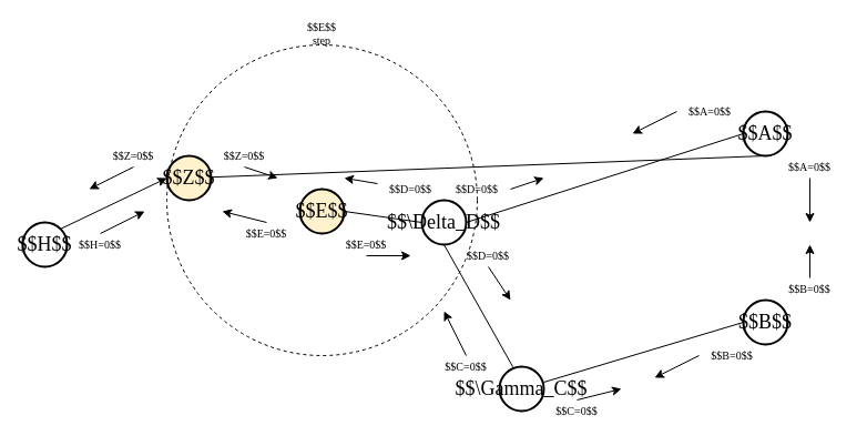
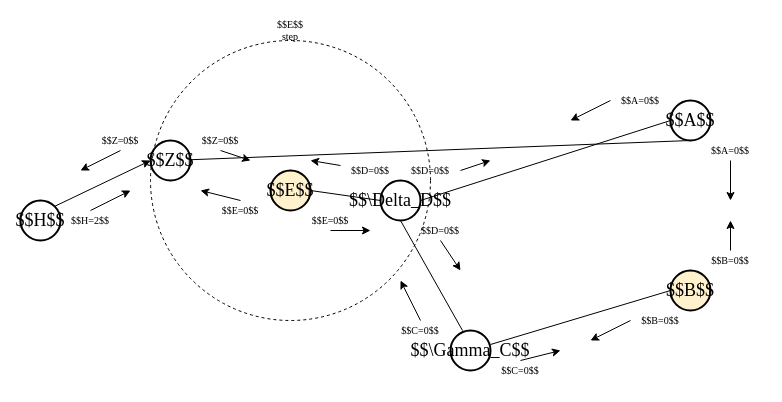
- <mxCell id="3" value="$$Z$$" style="ellipse;whiteSpace=wrap;html=1;aspect=fixed;strokeWidth=2;fontFamily=Verdana;fontSize=18;align=center;fillColor=#fff2cc;" vertex="1" parent="1"><mxGeometry x="150" y="140" width="40" height="40" as="geometry" /></mxCell>
+ <mxCell id="3" value="$$Z$$" style="ellipse;whiteSpace=wrap;html=1;aspect=fixed;strokeWidth=2;fontFamily=Verdana;fontSize=18;align=center;" vertex="1" parent="1"><mxGeometry x="150" y="140" width="40" height="40" as="geometry" /></mxCell>
- <mxCell id="17" value="$$H=0$$" style="text;html=1;strokeColor=none;fillColor=none;align=center;verticalAlign=middle;whiteSpace=wrap;rounded=0;fontFamily=Verdana;fontSize=10;" vertex="1" parent="1"><mxGeometry x="60" y="210" width="60" height="20" as="geometry" /></mxCell>
+ <mxCell id="17" value="$$H=2$$" style="text;html=1;strokeColor=none;fillColor=none;align=center;verticalAlign=middle;whiteSpace=wrap;rounded=0;fontFamily=Verdana;fontSize=10;" vertex="1" parent="1"><mxGeometry x="60" y="210" width="60" height="20" as="geometry" /></mxCell>
- <mxCell id="8" value="$$B$$" style="ellipse;whiteSpace=wrap;html=1;aspect=fixed;strokeWidth=2;fontFamily=Verdana;fontSize=18;align=center;" vertex="1" parent="1"><mxGeometry x="670" y="270" width="40" height="40" as="geometry" /></mxCell>
+ <mxCell id="8" value="$$B$$" style="ellipse;whiteSpace=wrap;html=1;aspect=fixed;strokeWidth=2;fontFamily=Verdana;fontSize=18;align=center;fillColor=#fff2cc;" vertex="1" parent="1"><mxGeometry x="670" y="270" width="40" height="40" as="geometry" /></mxCell>
